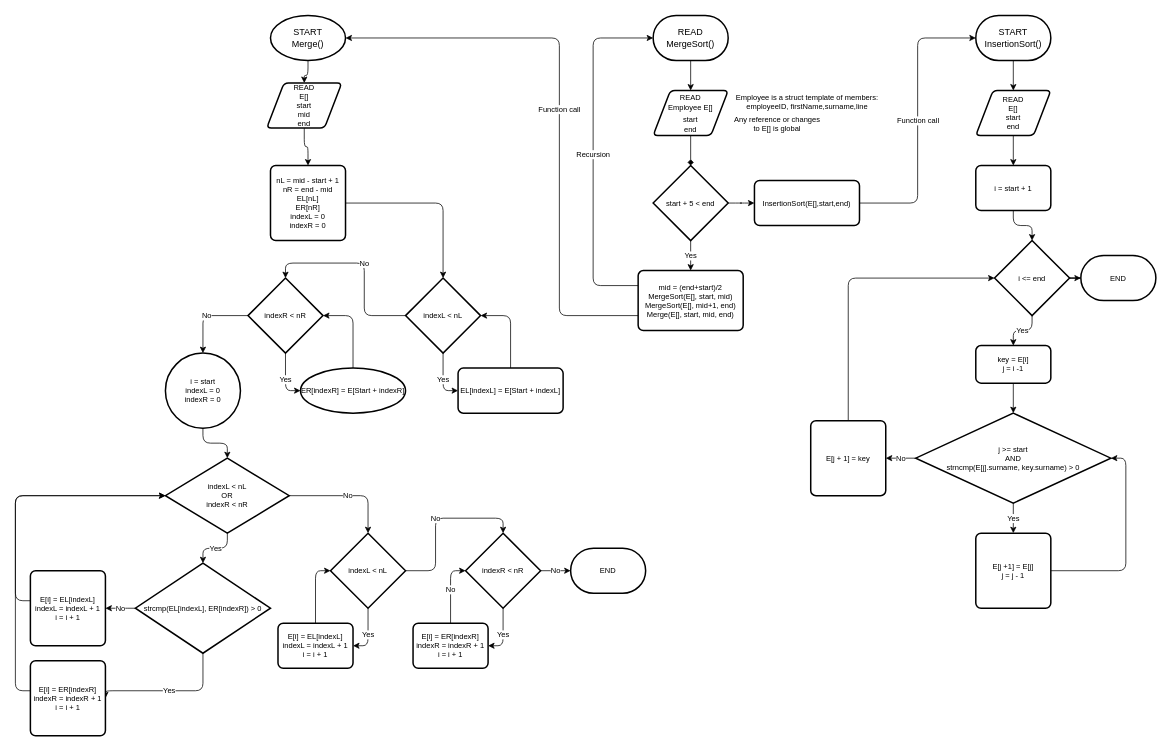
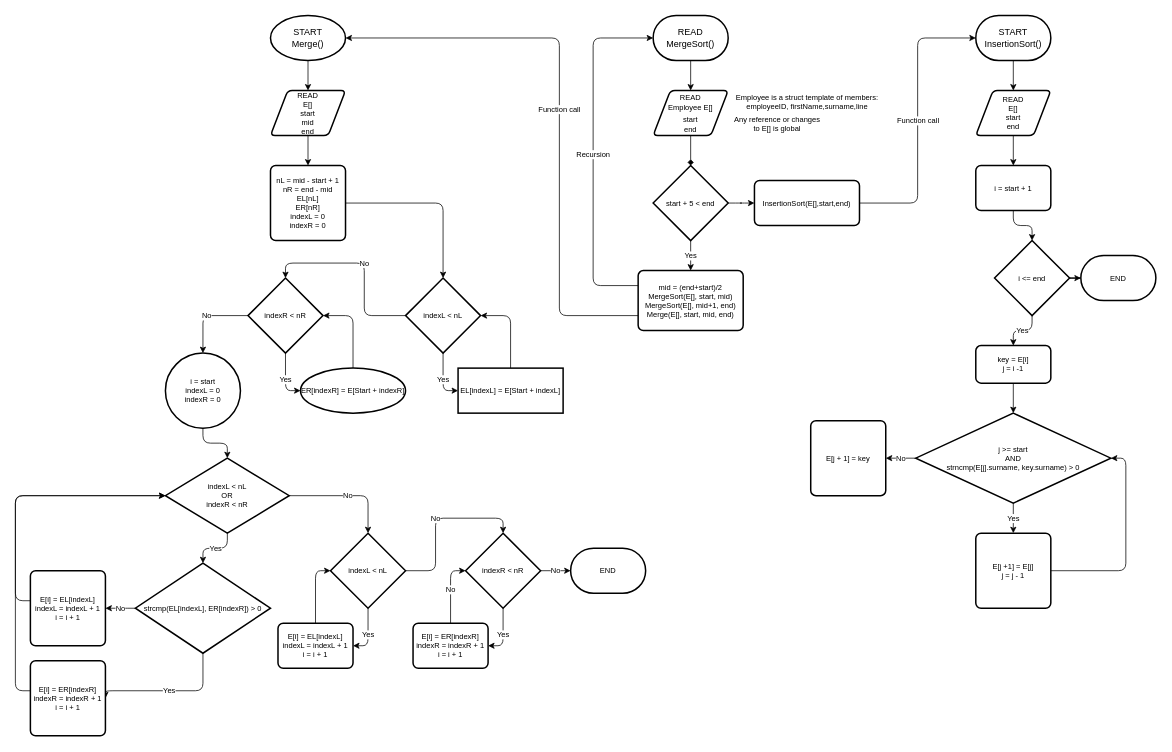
- <mxCell id="38" value="READ&lt;br&gt;E[]&lt;br&gt;start&lt;br&gt;mid&lt;br&gt;end" style="shape=parallelogram;html=1;strokeWidth=2;perimeter=parallelogramPerimeter;whiteSpace=wrap;rounded=1;arcSize=12;size=0.23;fontSize=10;" parent="1" vertex="1"><mxGeometry x="355" y="110" width="100" height="60" as="geometry" /></mxCell>
+ <mxCell id="38" value="READ&lt;br&gt;E[]&lt;br&gt;start&lt;br&gt;mid&lt;br&gt;end" style="shape=parallelogram;html=1;strokeWidth=2;perimeter=parallelogramPerimeter;whiteSpace=wrap;rounded=1;arcSize=12;size=0.23;fontSize=10;" parent="1" vertex="1"><mxGeometry x="360" y="120" width="100" height="60" as="geometry" /></mxCell>
- <mxCell id="34" style="edgeStyle=orthogonalEdgeStyle;rounded=1;orthogonalLoop=1;jettySize=auto;html=1;entryX=0;entryY=0.5;entryDx=0;entryDy=0;entryPerimeter=0;fontSize=10;" parent="1" source="35" target="24" edge="1"><mxGeometry relative="1" as="geometry"><Array as="points"><mxPoint x="1130" y="370" /></Array></mxGeometry></mxCell>
- <mxCell id="45" value="EL[indexL] = E[Start + indexL]" style="rounded=1;whiteSpace=wrap;html=1;absoluteArcSize=1;arcSize=14;strokeWidth=2;fontSize=10;" parent="1" vertex="1"><mxGeometry x="610" y="490" width="140" height="60" as="geometry" /></mxCell>
+ <mxCell id="45" value="EL[indexL] = E[Start + indexL]" style="whiteSpace=wrap;html=1;absoluteArcSize=1;arcSize=14;strokeWidth=2;fontSize=10;rounded=0;" parent="1" vertex="1"><mxGeometry x="610" y="490" width="140" height="60" as="geometry" /></mxCell>
